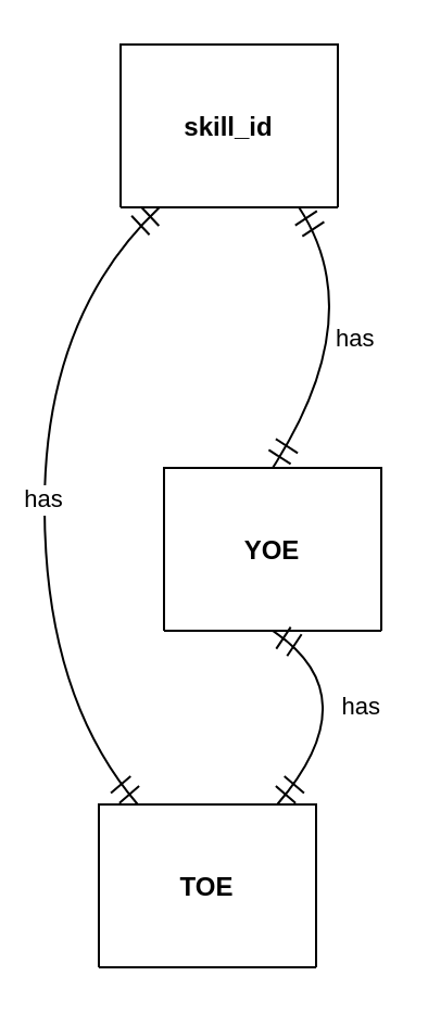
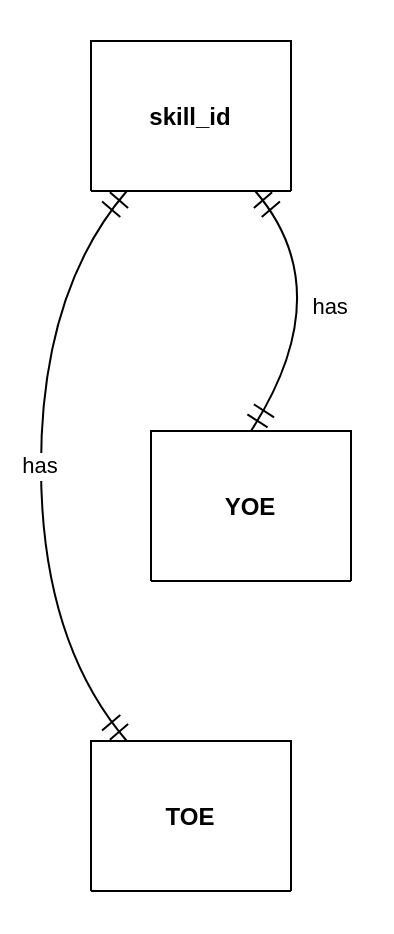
- <mxCell id="2" value="skill_id" style="shape=table;startSize=75;container=1;collapsible=0;childLayout=tableLayout;fixedRows=1;rowLines=1;fontStyle=1;align=center;resizeLast=1;" vertex="1" parent="1"><mxGeometry x="55" y="20" width="100" height="75" as="geometry" /></mxCell>
+ <mxCell id="2" value="skill_id" style="shape=table;startSize=75;container=1;collapsible=0;childLayout=tableLayout;fixedRows=1;rowLines=1;fontStyle=1;align=center;resizeLast=1;" vertex="1" parent="1"><mxGeometry x="45" y="20" width="100" height="75" as="geometry" /></mxCell>
- <mxCell id="7" value="has" style="curved=1;startArrow=ERmandOne;startSize=10;;endArrow=ERmandOne;endSize=10;;exitX=0.5;exitY=1;entryX=0.821;entryY=0;" edge="1" parent="1" source="3" target="4"><mxGeometry relative="1" as="geometry"><Array as="points"><mxPoint x="170" y="320" /></Array></mxGeometry></mxCell>
